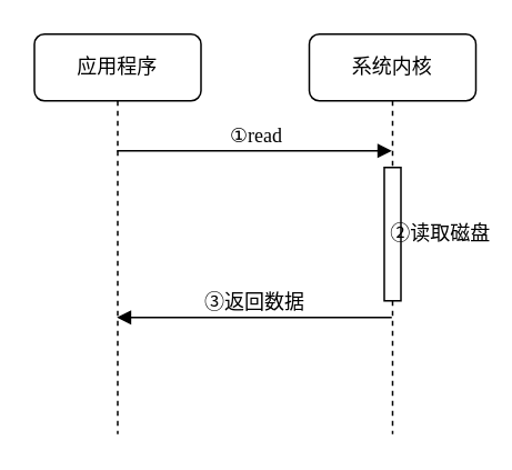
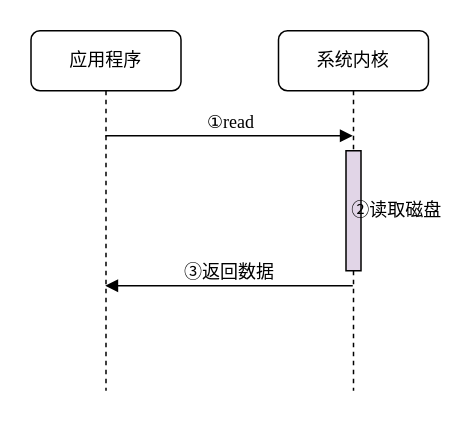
- <mxCell id="3" value="&amp;nbsp; &amp;nbsp; &amp;nbsp; &amp;nbsp; &amp;nbsp; &amp;nbsp; &amp;nbsp; &amp;nbsp; &amp;nbsp; &amp;nbsp;②读取磁盘" style="html=1;points=[];perimeter=orthogonalPerimeter;rounded=0;shadow=0;comic=0;labelBackgroundColor=none;strokeWidth=1;fontFamily=Verdana;fontSize=12;align=center;" parent="2" vertex="1"><mxGeometry x="45" y="80" width="10" height="80" as="geometry" /></mxCell>
+ <mxCell id="3" value="&amp;nbsp; &amp;nbsp; &amp;nbsp; &amp;nbsp; &amp;nbsp; &amp;nbsp; &amp;nbsp; &amp;nbsp; &amp;nbsp; &amp;nbsp;②读取磁盘" style="html=1;points=[];perimeter=orthogonalPerimeter;rounded=0;shadow=0;comic=0;labelBackgroundColor=none;strokeWidth=1;fontFamily=Verdana;fontSize=12;align=center;fillColor=#e1d5e7;" parent="2" vertex="1"><mxGeometry x="45" y="80" width="10" height="80" as="geometry" /></mxCell>
